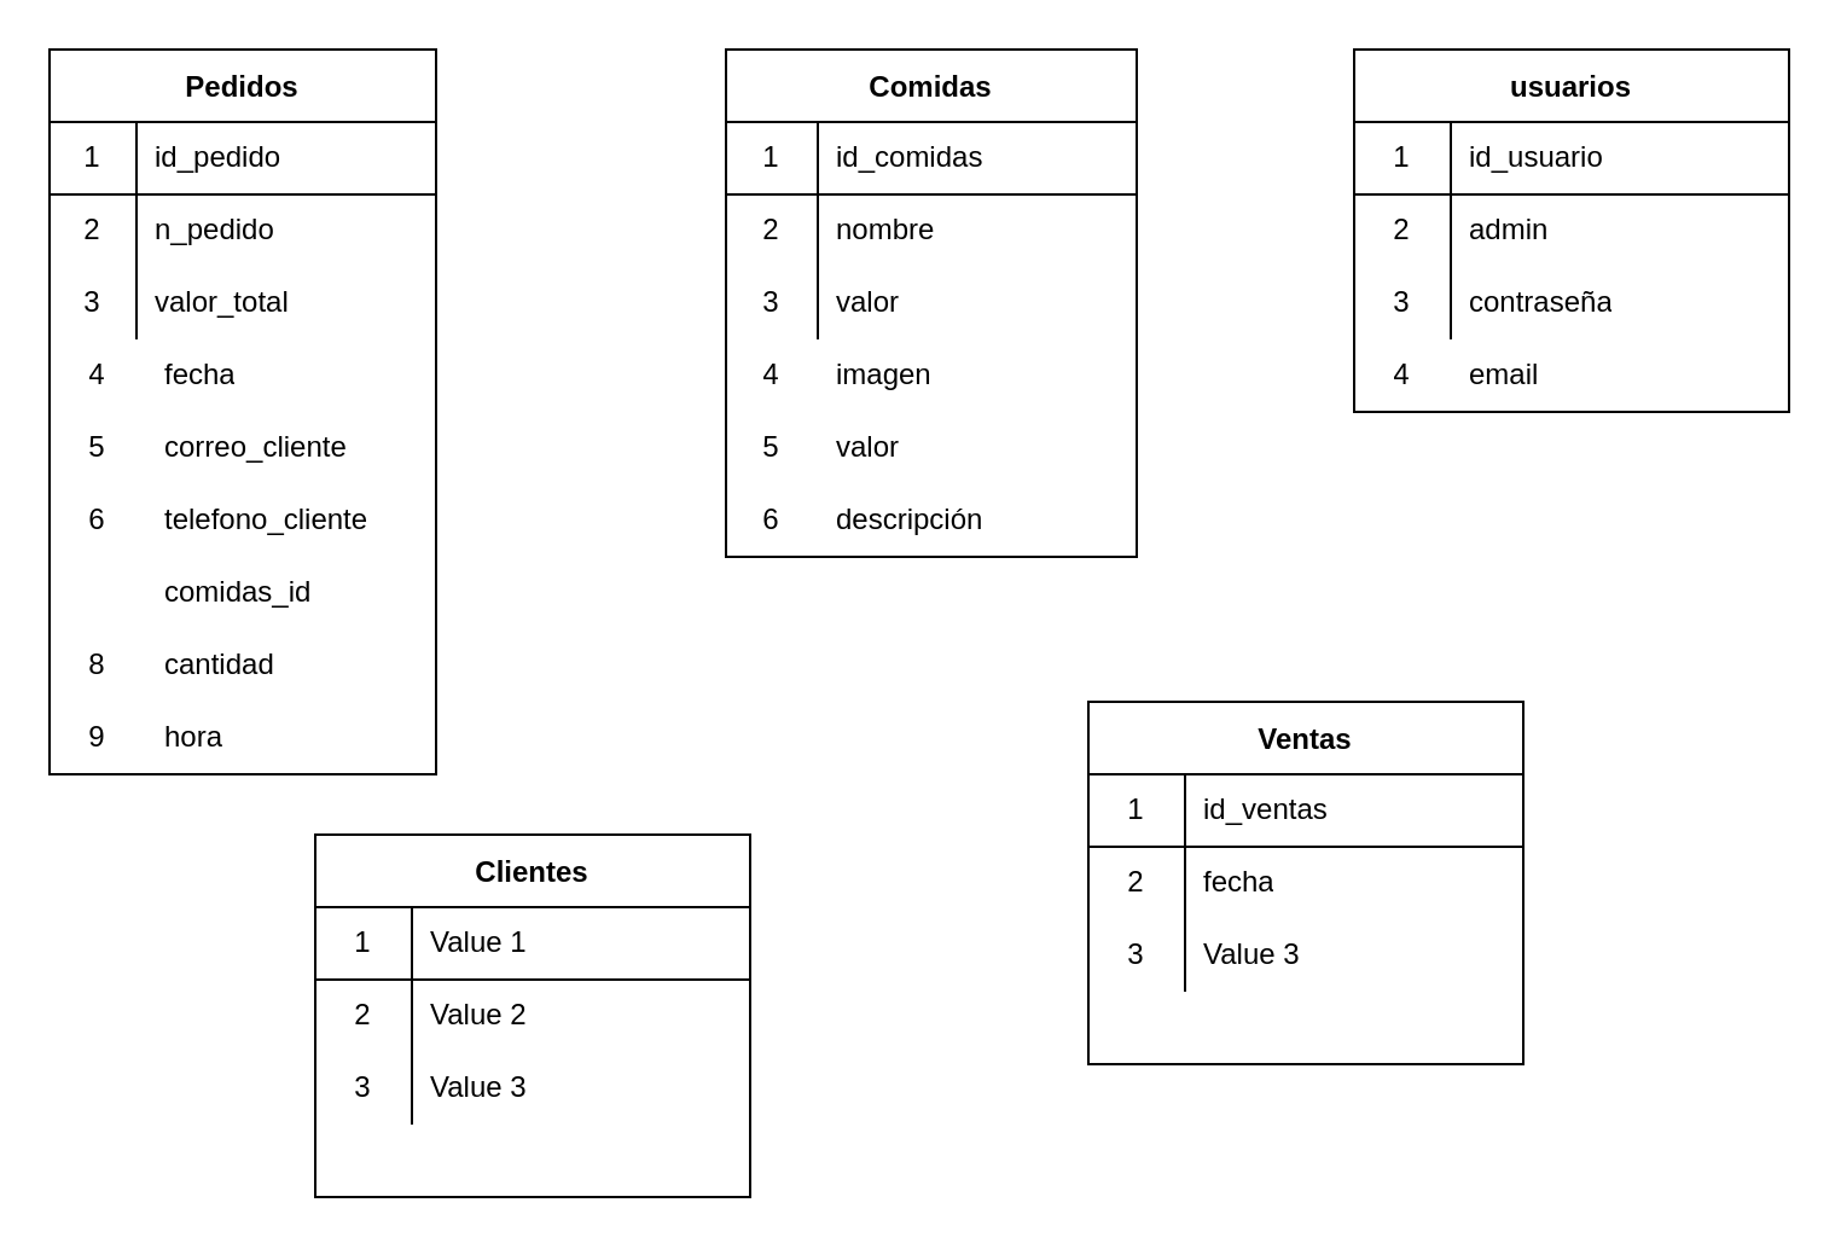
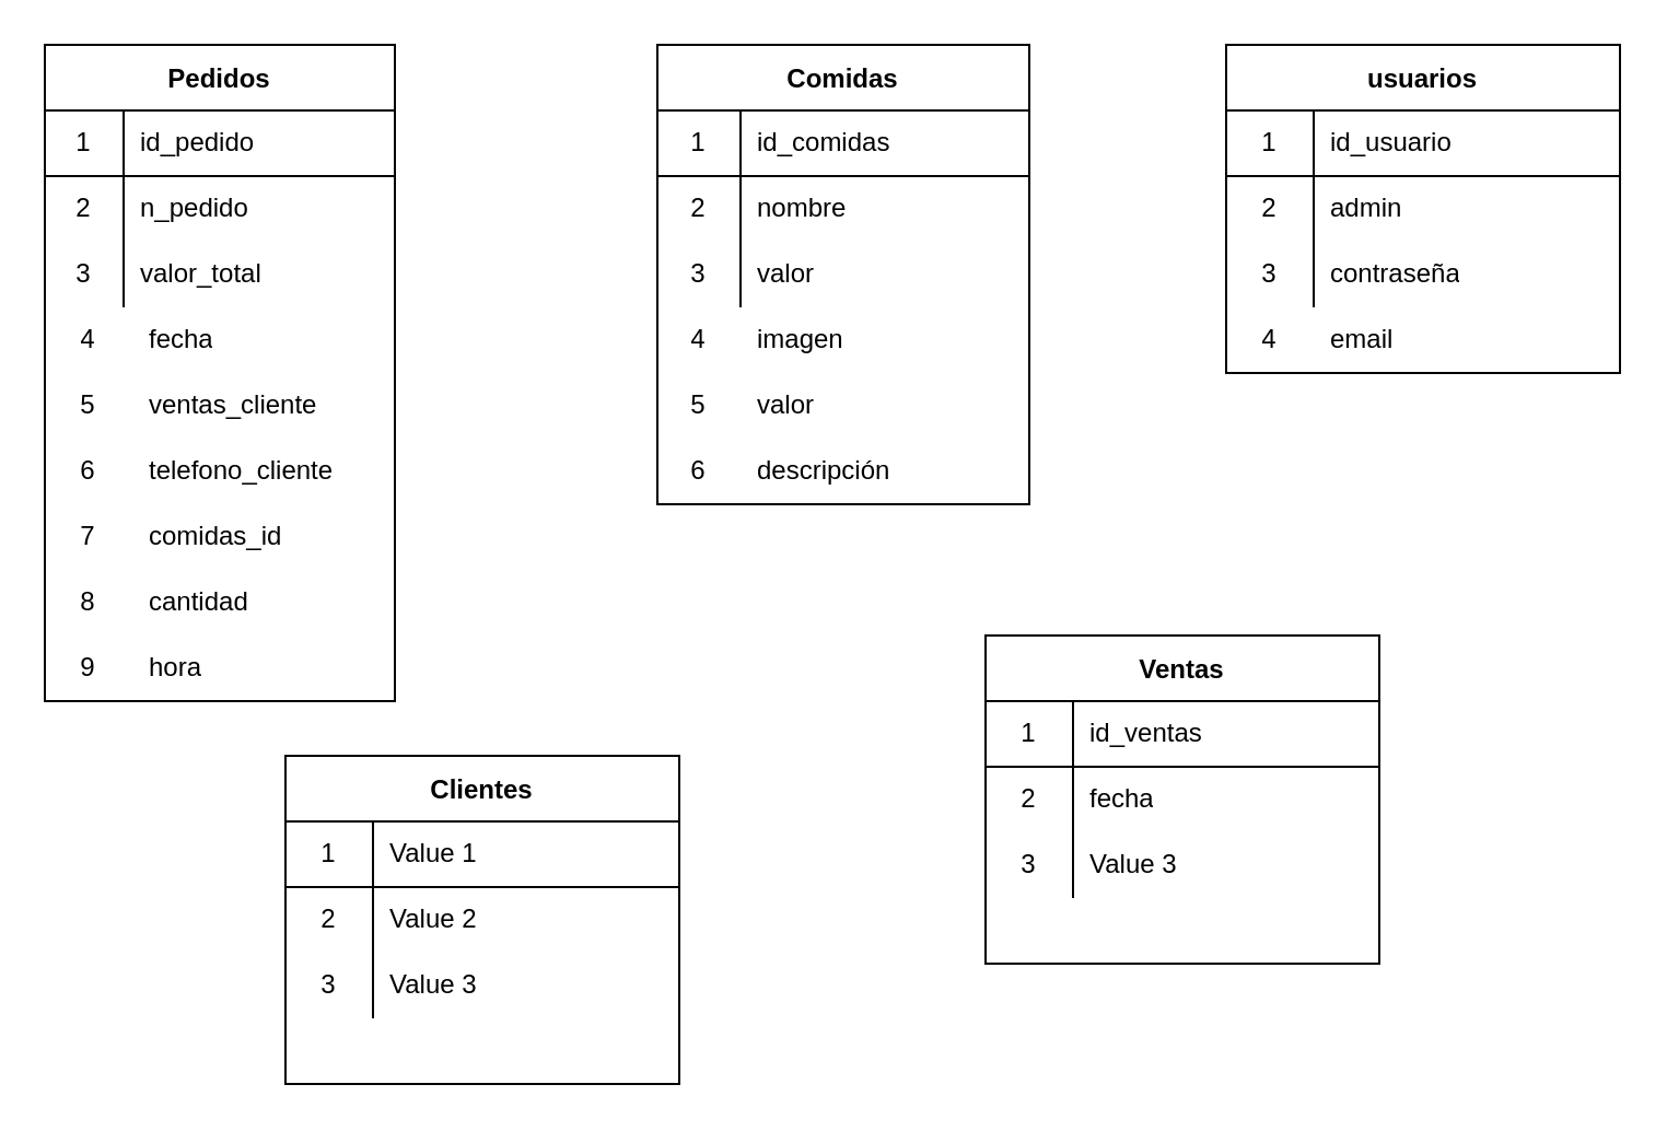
- <mxCell id="43" value="correo_cliente" style="shape=partialRectangle;html=1;whiteSpace=wrap;connectable=0;fillColor=none;top=0;left=0;bottom=0;right=0;align=left;spacingLeft=6;overflow=hidden;pointerEvents=1;" vertex="1" parent="41"><mxGeometry x="40" width="140" height="30" as="geometry" /></mxCell>
+ <mxCell id="43" value="ventas_cliente" style="shape=partialRectangle;html=1;whiteSpace=wrap;connectable=0;fillColor=none;top=0;left=0;bottom=0;right=0;align=left;spacingLeft=6;overflow=hidden;pointerEvents=1;" vertex="1" parent="41"><mxGeometry x="40" width="140" height="30" as="geometry" /></mxCell>
+ <mxCell id="48" value="7" style="shape=partialRectangle;html=1;whiteSpace=wrap;connectable=0;fillColor=none;top=0;left=0;bottom=0;right=0;overflow=hidden;pointerEvents=1;" vertex="1" parent="47"><mxGeometry width="40" height="30" as="geometry" /></mxCell>
